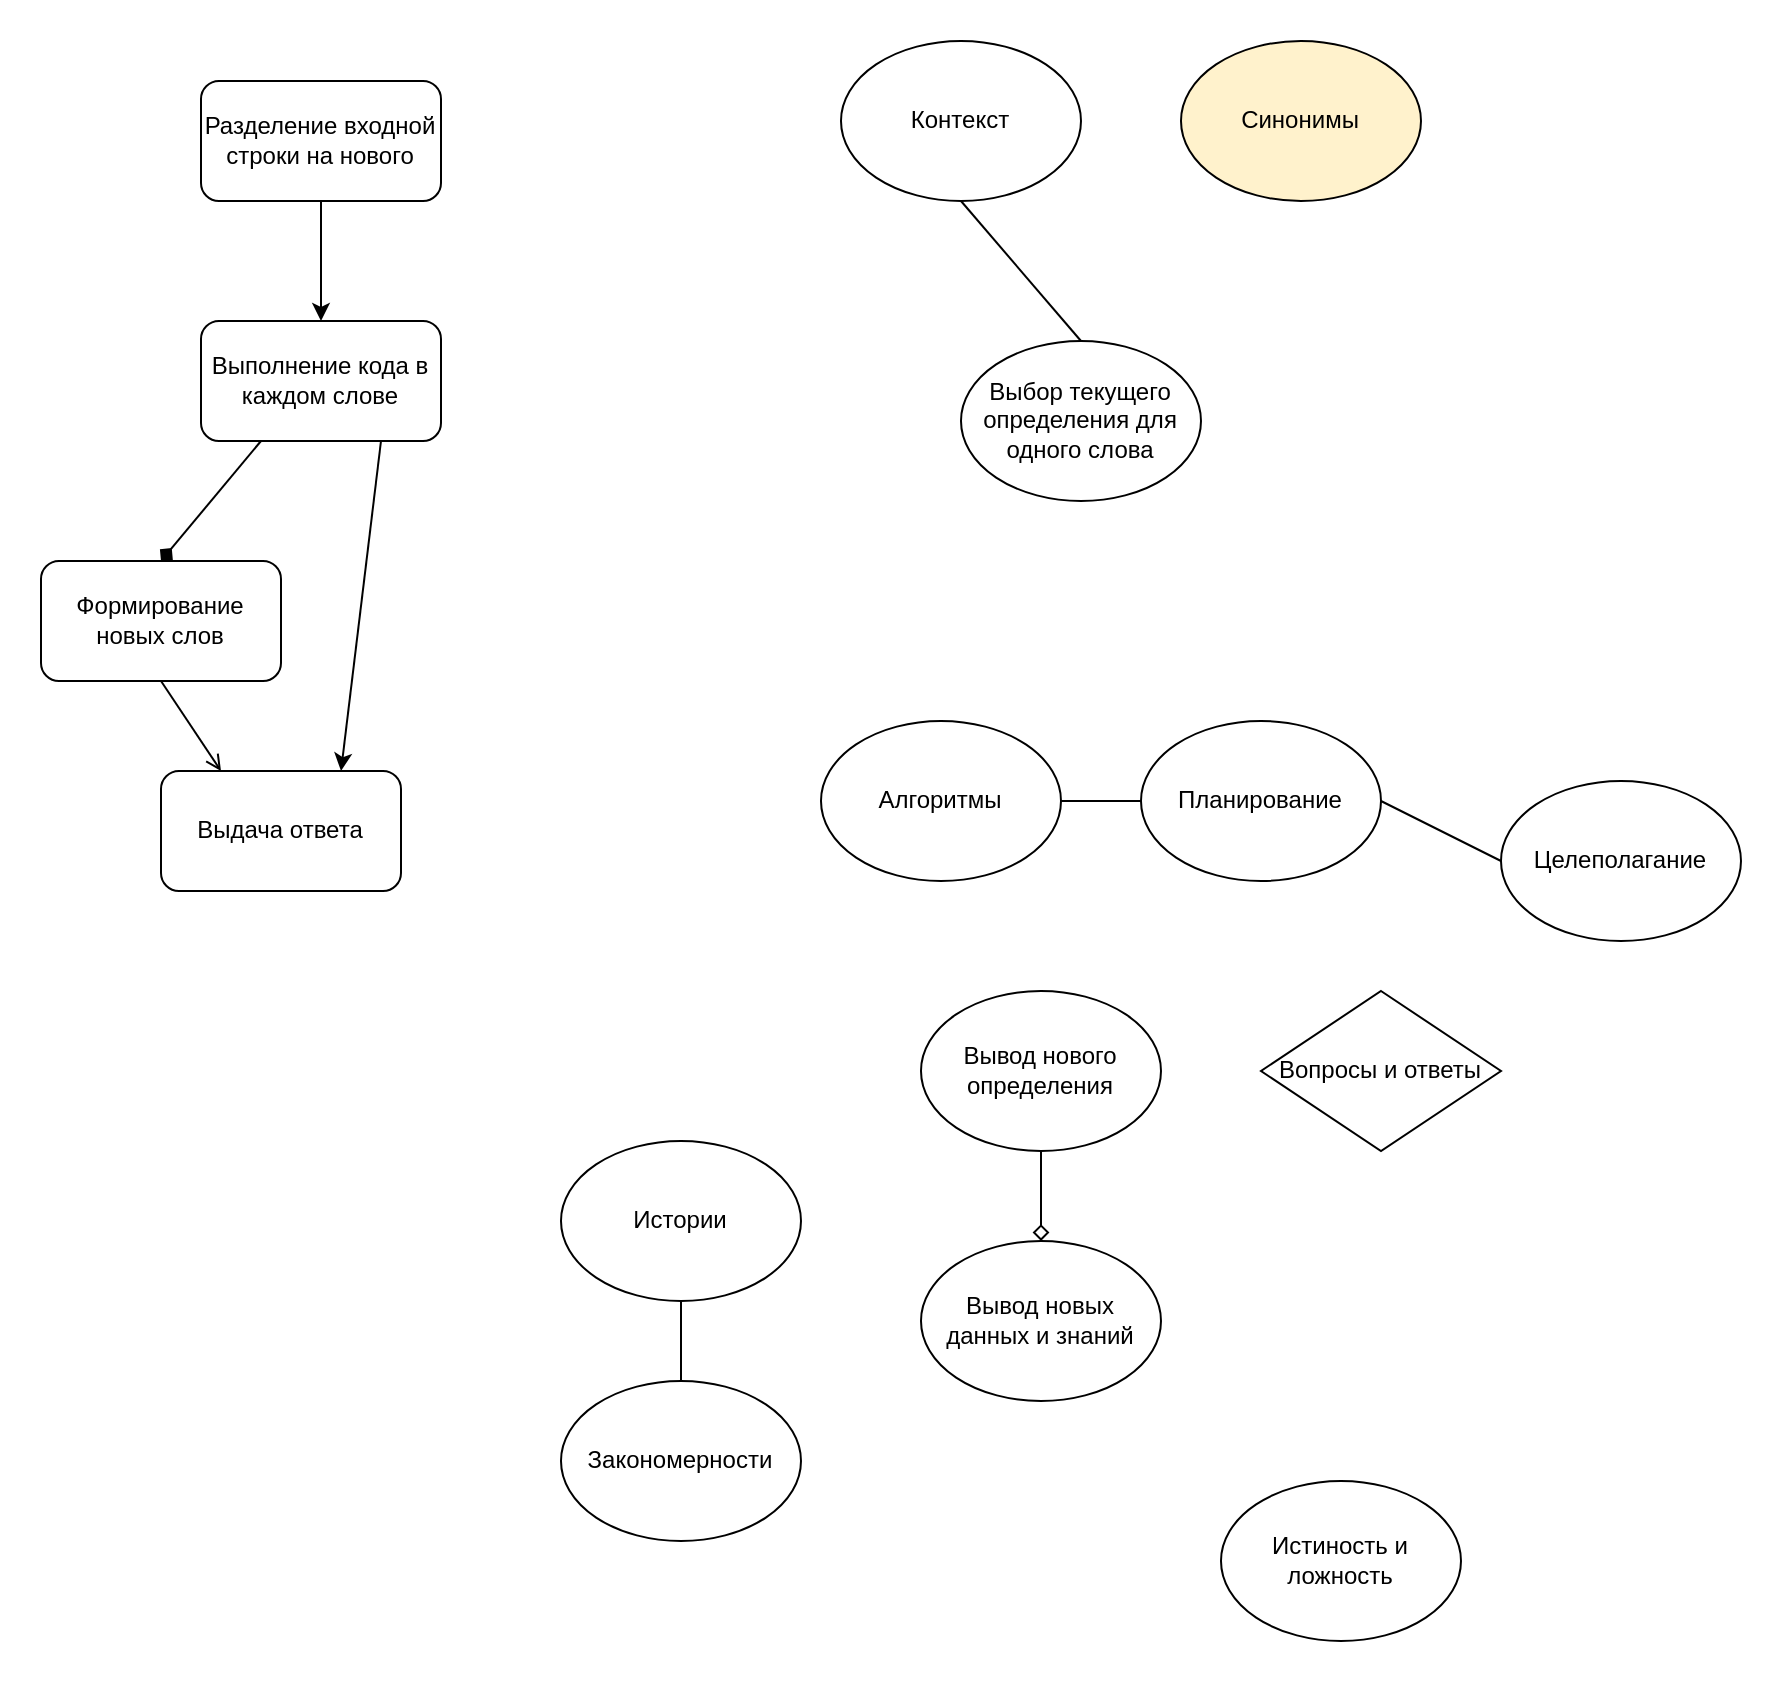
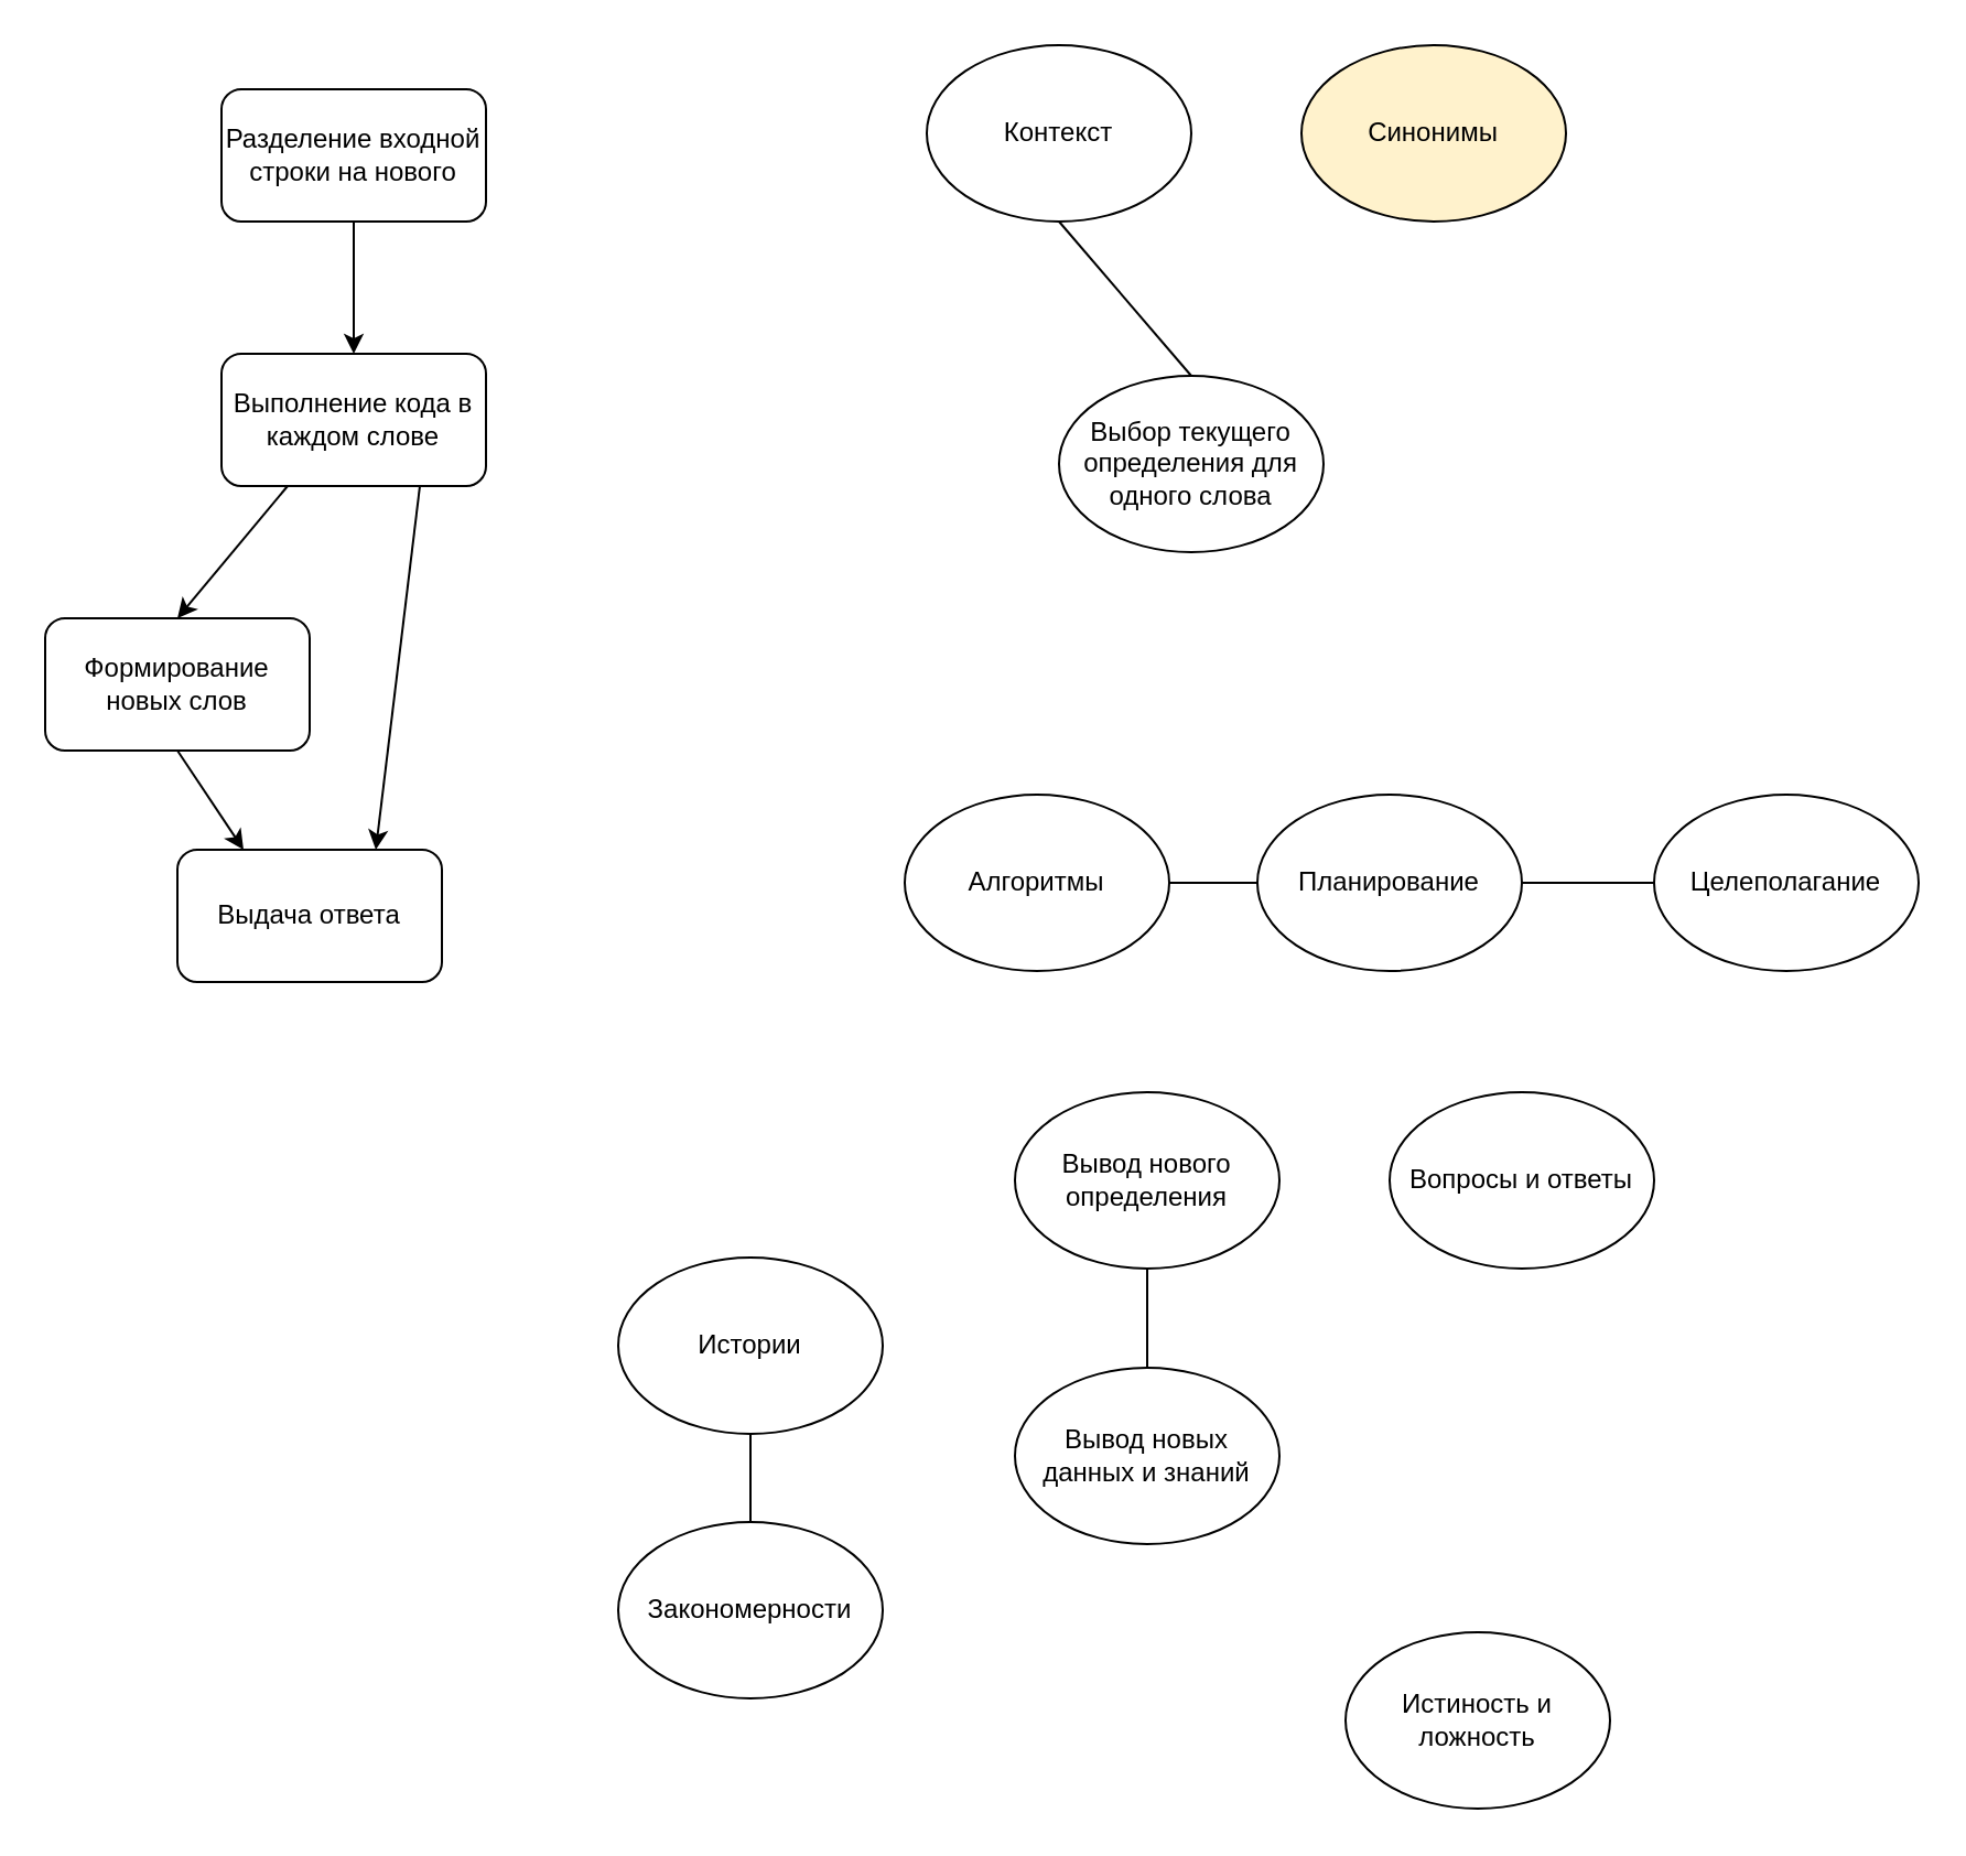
- <mxCell id="4" style="rounded=0;orthogonalLoop=1;jettySize=auto;html=1;exitX=0.25;exitY=1;exitDx=0;exitDy=0;entryX=0.5;entryY=0;entryDx=0;entryDy=0;endArrow=diamond;" parent="1" source="6" target="8" edge="1"><mxGeometry relative="1" as="geometry" /></mxCell>
+ <mxCell id="4" style="rounded=0;orthogonalLoop=1;jettySize=auto;html=1;exitX=0.25;exitY=1;exitDx=0;exitDy=0;entryX=0.5;entryY=0;entryDx=0;entryDy=0;" parent="1" source="6" target="8" edge="1"><mxGeometry relative="1" as="geometry" /></mxCell>
- <mxCell id="7" style="edgeStyle=none;rounded=0;orthogonalLoop=1;jettySize=auto;html=1;exitX=0.5;exitY=1;exitDx=0;exitDy=0;entryX=0.25;entryY=0;entryDx=0;entryDy=0;endArrow=open;" parent="1" source="8" target="9" edge="1"><mxGeometry relative="1" as="geometry" /></mxCell>
+ <mxCell id="7" style="edgeStyle=none;rounded=0;orthogonalLoop=1;jettySize=auto;html=1;exitX=0.5;exitY=1;exitDx=0;exitDy=0;entryX=0.25;entryY=0;entryDx=0;entryDy=0;" parent="1" source="8" target="9" edge="1"><mxGeometry relative="1" as="geometry" /></mxCell>
- <mxCell id="18" value="Целеполагание" style="ellipse;whiteSpace=wrap;html=1;" vertex="1" parent="1"><mxGeometry x="750" y="390" width="120" height="80" as="geometry" /></mxCell>
+ <mxCell id="18" value="Целеполагание" style="ellipse;whiteSpace=wrap;html=1;" vertex="1" parent="1"><mxGeometry x="750" y="360" width="120" height="80" as="geometry" /></mxCell>
- <mxCell id="21" value="Вопросы и ответы" style="rhombus;whiteSpace=wrap;html=1;" vertex="1" parent="1"><mxGeometry x="630" y="495" width="120" height="80" as="geometry" /></mxCell>
+ <mxCell id="21" value="Вопросы и ответы" style="ellipse;whiteSpace=wrap;html=1;" vertex="1" parent="1"><mxGeometry x="630" y="495" width="120" height="80" as="geometry" /></mxCell>
- <mxCell id="19" style="edgeStyle=none;rounded=0;orthogonalLoop=1;jettySize=auto;html=1;exitX=0.5;exitY=1;exitDx=0;exitDy=0;entryX=0.5;entryY=0;entryDx=0;entryDy=0;endArrow=diamond;endFill=0;" edge="1" parent="1" source="20" target="22"><mxGeometry relative="1" as="geometry" /></mxCell>
+ <mxCell id="19" style="edgeStyle=none;rounded=0;orthogonalLoop=1;jettySize=auto;html=1;exitX=0.5;exitY=1;exitDx=0;exitDy=0;entryX=0.5;entryY=0;entryDx=0;entryDy=0;endArrow=none;endFill=0;" edge="1" parent="1" source="20" target="22"><mxGeometry relative="1" as="geometry" /></mxCell>
